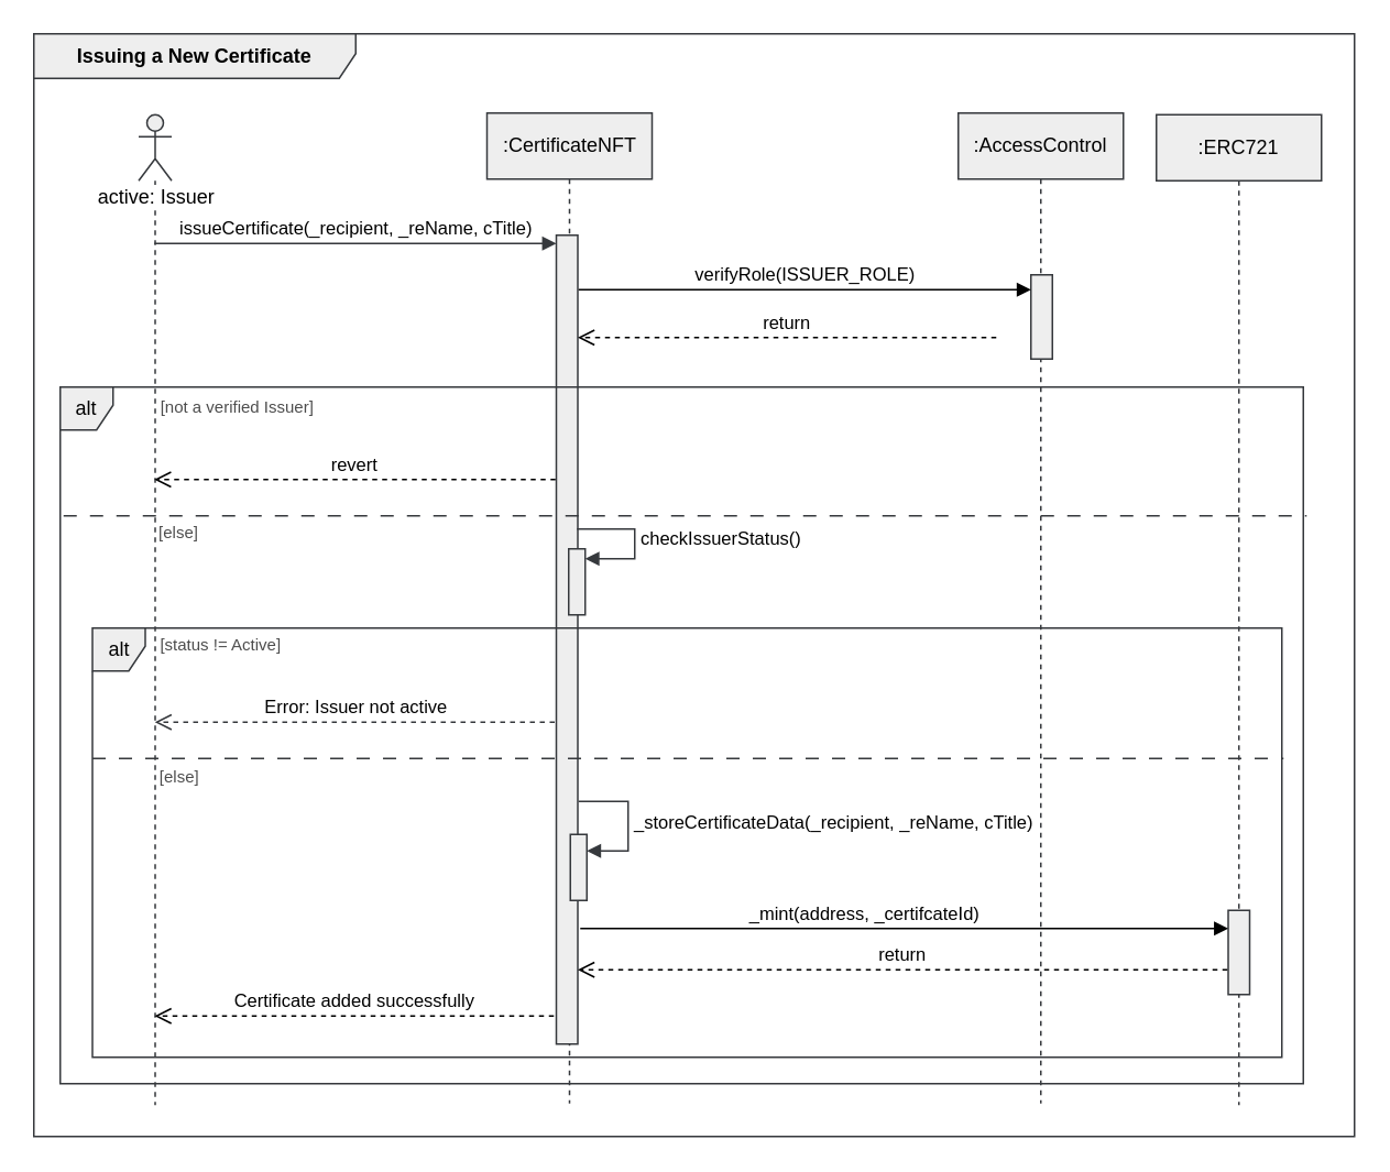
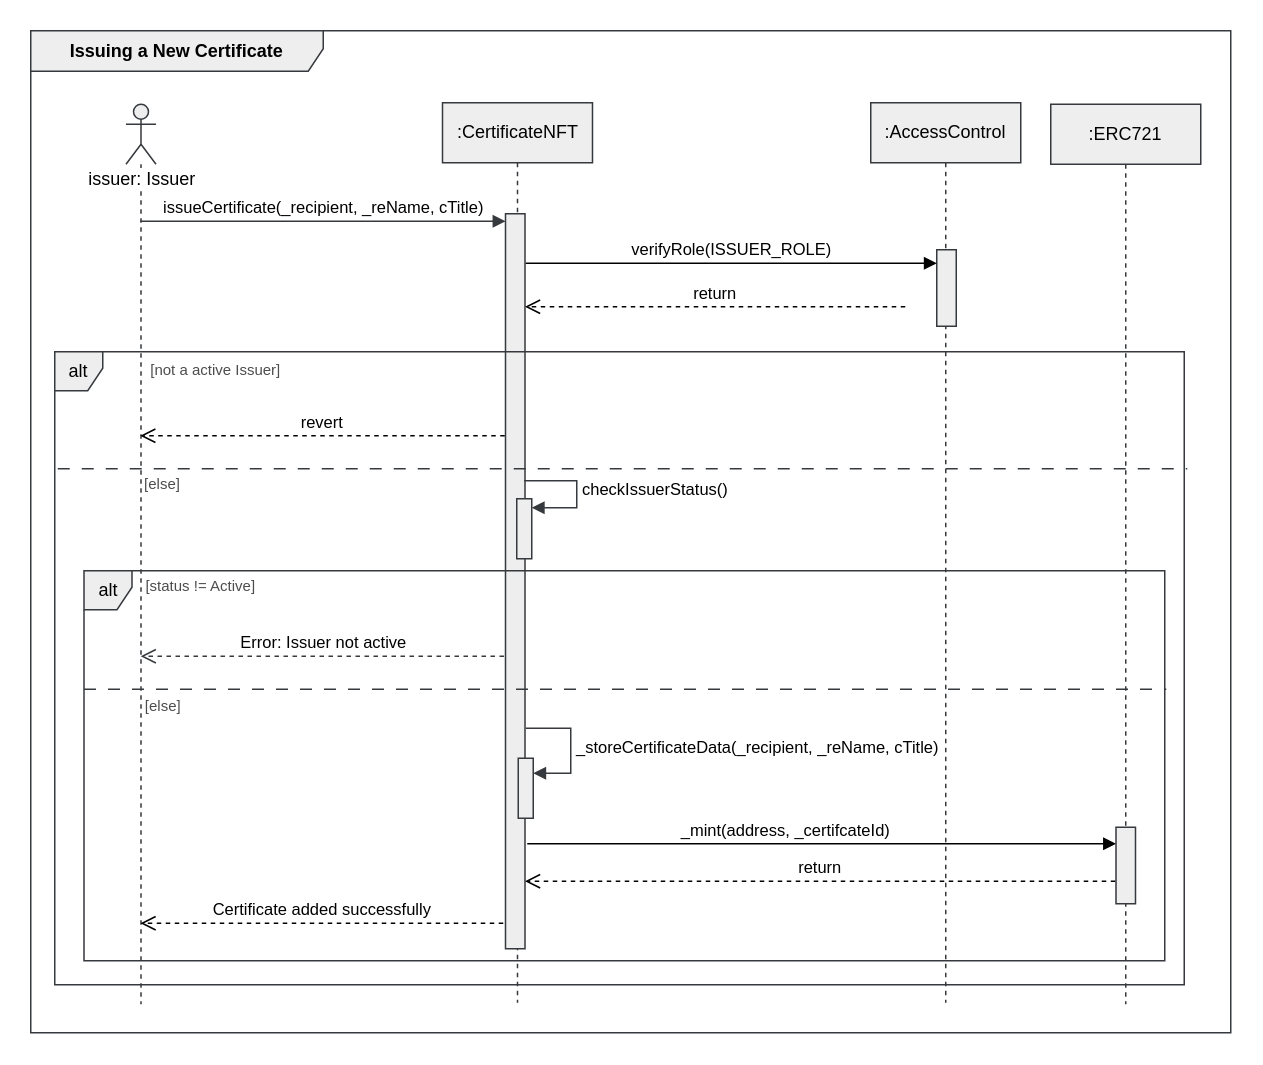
- <mxCell id="23" value="active: Issuer" style="text;html=1;align=center;verticalAlign=middle;resizable=0;points=[];autosize=1;strokeColor=none;fillColor=none;labelBackgroundColor=default;" parent="1" vertex="1"><mxGeometry x="49.5" y="106" width="89" height="26" as="geometry" /></mxCell>
+ <mxCell id="23" value="issuer: Issuer" style="text;html=1;align=center;verticalAlign=middle;resizable=0;points=[];autosize=1;strokeColor=none;fillColor=none;labelBackgroundColor=default;" parent="1" vertex="1"><mxGeometry x="49.5" y="106" width="89" height="26" as="geometry" /></mxCell>
- <mxCell id="19" value="[not a verified Issuer]" style="text;align=center;verticalAlign=middle;resizable=0;points=[];autosize=1;fillColor=none;html=1;fontSize=10;fontColor=#4D4D4D;" parent="1" vertex="1"><mxGeometry x="87" y="234" width="111" height="24" as="geometry" /></mxCell>
+ <mxCell id="19" value="[not a active Issuer]" style="text;align=center;verticalAlign=middle;resizable=0;points=[];autosize=1;fillColor=none;html=1;fontSize=10;fontColor=#4D4D4D;" parent="1" vertex="1"><mxGeometry x="87" y="234" width="111" height="24" as="geometry" /></mxCell>
